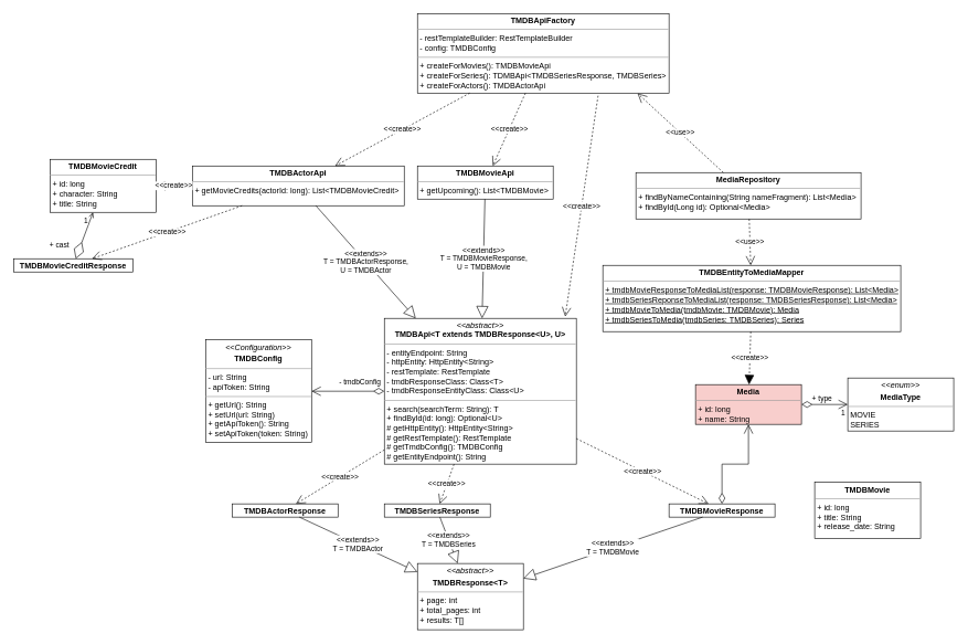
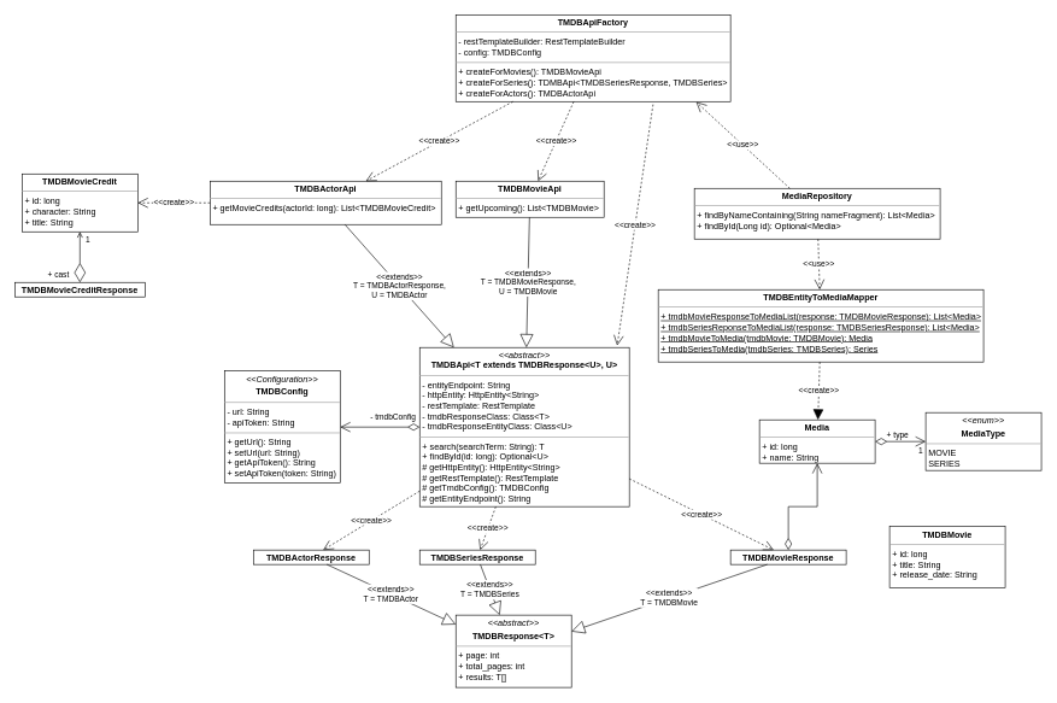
- <mxCell id="16" value="&lt;p style=&quot;margin:0px;margin-top:4px;text-align:center;&quot;&gt;&lt;b&gt;TMDBMovieCredit&lt;/b&gt;&lt;/p&gt;&lt;hr size=&quot;1&quot;&gt;&lt;p style=&quot;margin:0px;margin-left:4px;&quot;&gt;+ id: long&lt;/p&gt;&lt;p style=&quot;margin:0px;margin-left:4px;&quot;&gt;+ character: String&lt;/p&gt;&lt;p style=&quot;margin:0px;margin-left:4px;&quot;&gt;+ title: String&lt;/p&gt;" style="verticalAlign=top;align=left;overflow=fill;fontSize=12;fontFamily=Helvetica;html=1;" parent="1" vertex="1"><mxGeometry x="75" y="240" width="160" height="80" as="geometry" /></mxCell>
+ <mxCell id="16" value="&lt;p style=&quot;margin:0px;margin-top:4px;text-align:center;&quot;&gt;&lt;b&gt;TMDBMovieCredit&lt;/b&gt;&lt;/p&gt;&lt;hr size=&quot;1&quot;&gt;&lt;p style=&quot;margin:0px;margin-left:4px;&quot;&gt;+ id: long&lt;/p&gt;&lt;p style=&quot;margin:0px;margin-left:4px;&quot;&gt;+ character: String&lt;/p&gt;&lt;p style=&quot;margin:0px;margin-left:4px;&quot;&gt;+ title: String&lt;/p&gt;" style="verticalAlign=top;align=left;overflow=fill;fontSize=12;fontFamily=Helvetica;html=1;" parent="1" vertex="1"><mxGeometry x="30" y="240" width="160" height="80" as="geometry" /></mxCell>
- <mxCell id="19" value="&amp;lt;&amp;lt;create&amp;gt;&amp;gt;" style="endArrow=open;endSize=12;dashed=1;html=1;rounded=0;" parent="1" source="8" target="18" edge="1"><mxGeometry width="160" relative="1" as="geometry"><mxPoint x="300" y="290" as="sourcePoint" /><mxPoint x="200" y="290" as="targetPoint" /></mxGeometry></mxCell>
- <mxCell id="36" value="&lt;p style=&quot;margin:0px;margin-top:4px;text-align:center;&quot;&gt;&lt;b&gt;Media&lt;/b&gt;&lt;/p&gt;&lt;hr size=&quot;1&quot;&gt;&lt;p style=&quot;margin:0px;margin-left:4px;&quot;&gt;+ id: long&lt;/p&gt;&lt;p style=&quot;margin:0px;margin-left:4px;&quot;&gt;+ name: String&lt;/p&gt;" style="verticalAlign=top;align=left;overflow=fill;fontSize=12;fontFamily=Helvetica;html=1;fillColor=#f8cecc;" parent="1" vertex="1"><mxGeometry x="1050" y="580" width="160" height="60" as="geometry" /></mxCell>
+ <mxCell id="36" value="&lt;p style=&quot;margin:0px;margin-top:4px;text-align:center;&quot;&gt;&lt;b&gt;Media&lt;/b&gt;&lt;/p&gt;&lt;hr size=&quot;1&quot;&gt;&lt;p style=&quot;margin:0px;margin-left:4px;&quot;&gt;+ id: long&lt;/p&gt;&lt;p style=&quot;margin:0px;margin-left:4px;&quot;&gt;+ name: String&lt;/p&gt;" style="verticalAlign=top;align=left;overflow=fill;fontSize=12;fontFamily=Helvetica;html=1;" parent="1" vertex="1"><mxGeometry x="1050" y="580" width="160" height="60" as="geometry" /></mxCell>
